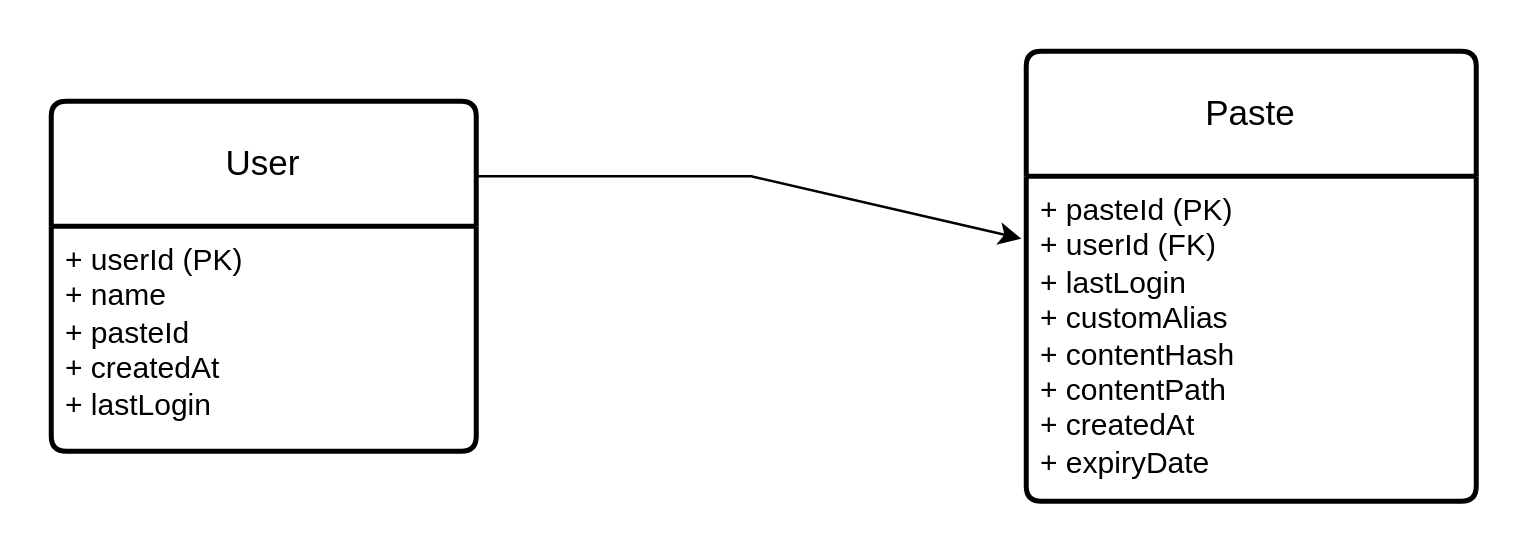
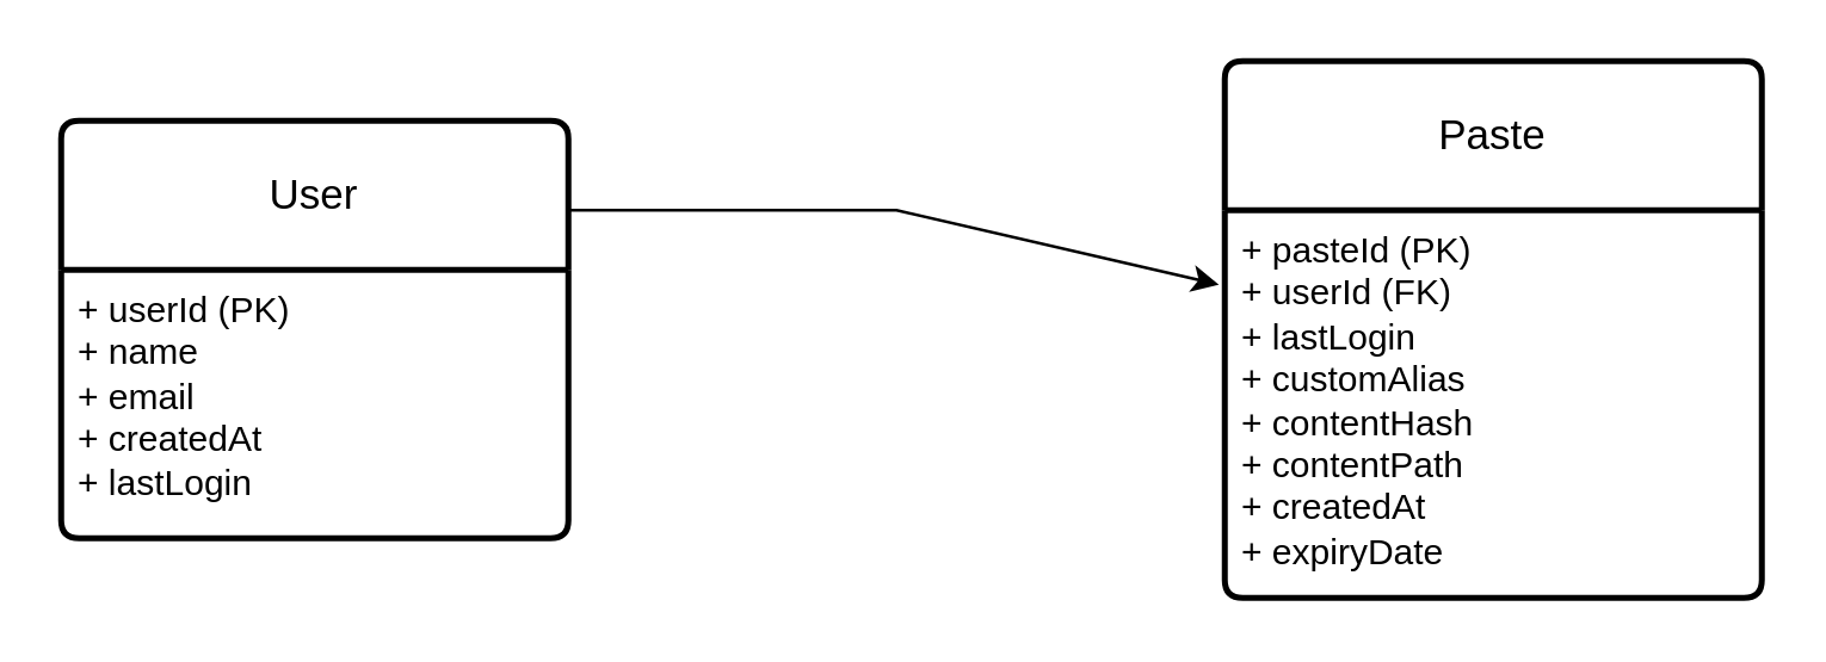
- <mxCell id="3" value="+ userId (PK)&lt;br&gt;+ name&lt;br&gt;&lt;div&gt;+ pasteId&lt;/div&gt;&lt;div&gt;+ createdAt&lt;br&gt;&lt;/div&gt;&lt;div&gt;+ lastLogin&lt;br&gt;&lt;/div&gt;&lt;div&gt;&lt;br&gt;&lt;/div&gt;" style="align=left;strokeColor=none;fillColor=none;spacingLeft=4;fontSize=12;verticalAlign=top;resizable=0;rotatable=0;part=1;html=1;" vertex="1" parent="2"><mxGeometry y="50" width="170" height="90" as="geometry" /></mxCell>
+ <mxCell id="3" value="+ userId (PK)&lt;br&gt;+ name&lt;br&gt;&lt;div&gt;+ email&lt;/div&gt;&lt;div&gt;+ createdAt&lt;br&gt;&lt;/div&gt;&lt;div&gt;+ lastLogin&lt;br&gt;&lt;/div&gt;&lt;div&gt;&lt;br&gt;&lt;/div&gt;" style="align=left;strokeColor=none;fillColor=none;spacingLeft=4;fontSize=12;verticalAlign=top;resizable=0;rotatable=0;part=1;html=1;" vertex="1" parent="2"><mxGeometry y="50" width="170" height="90" as="geometry" /></mxCell>
